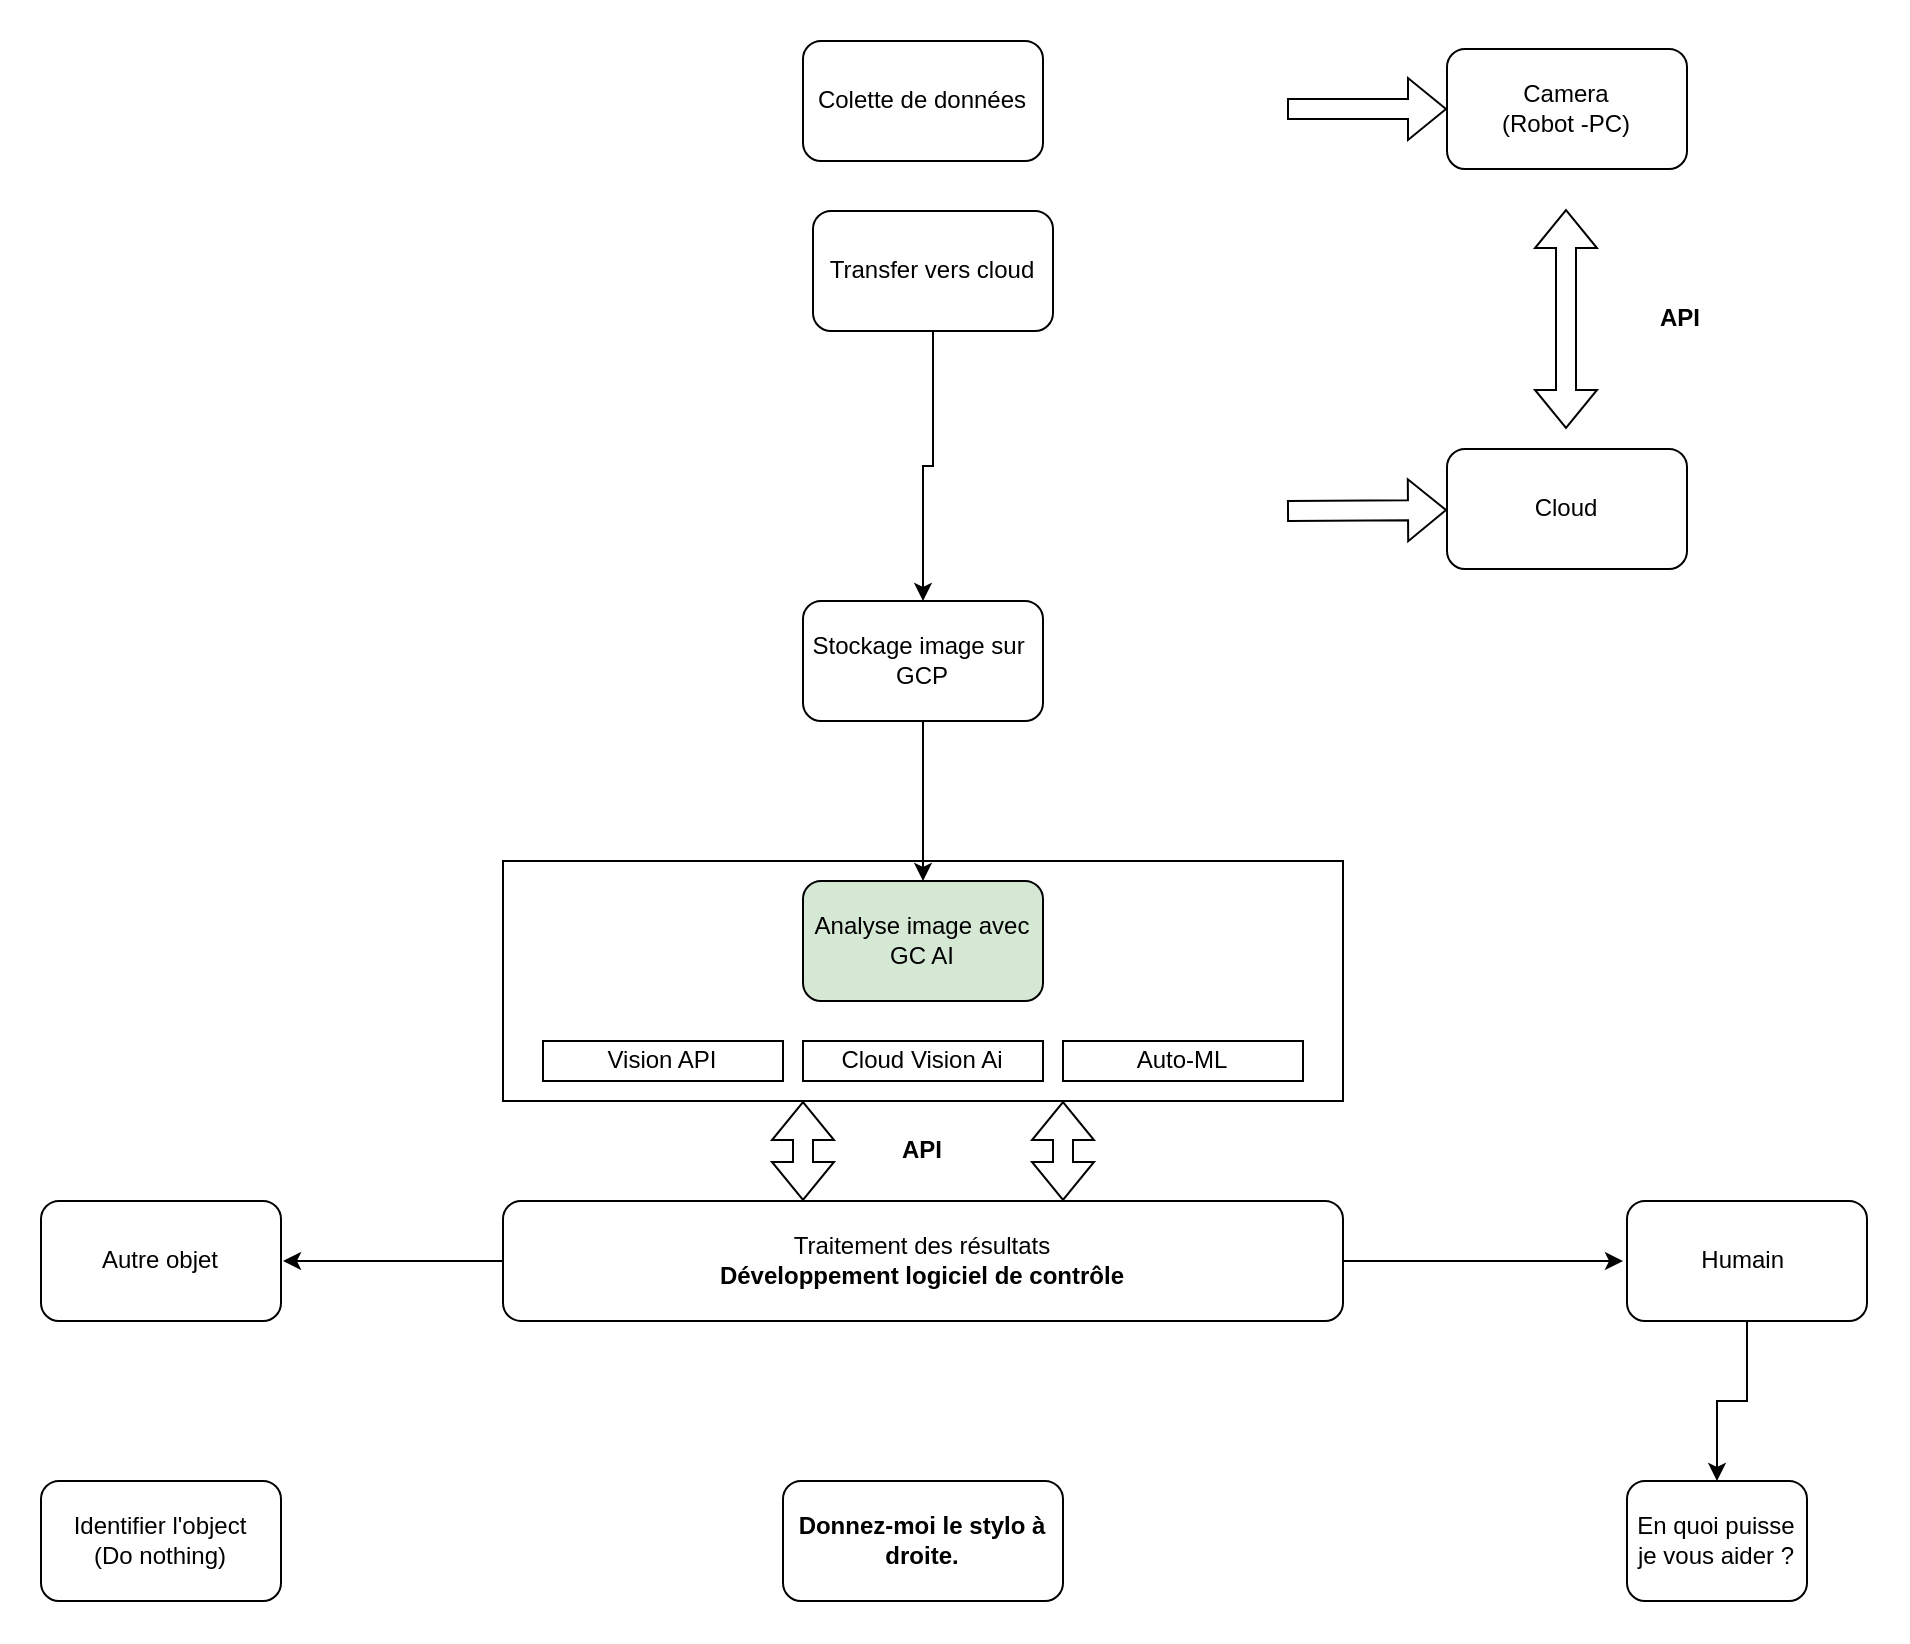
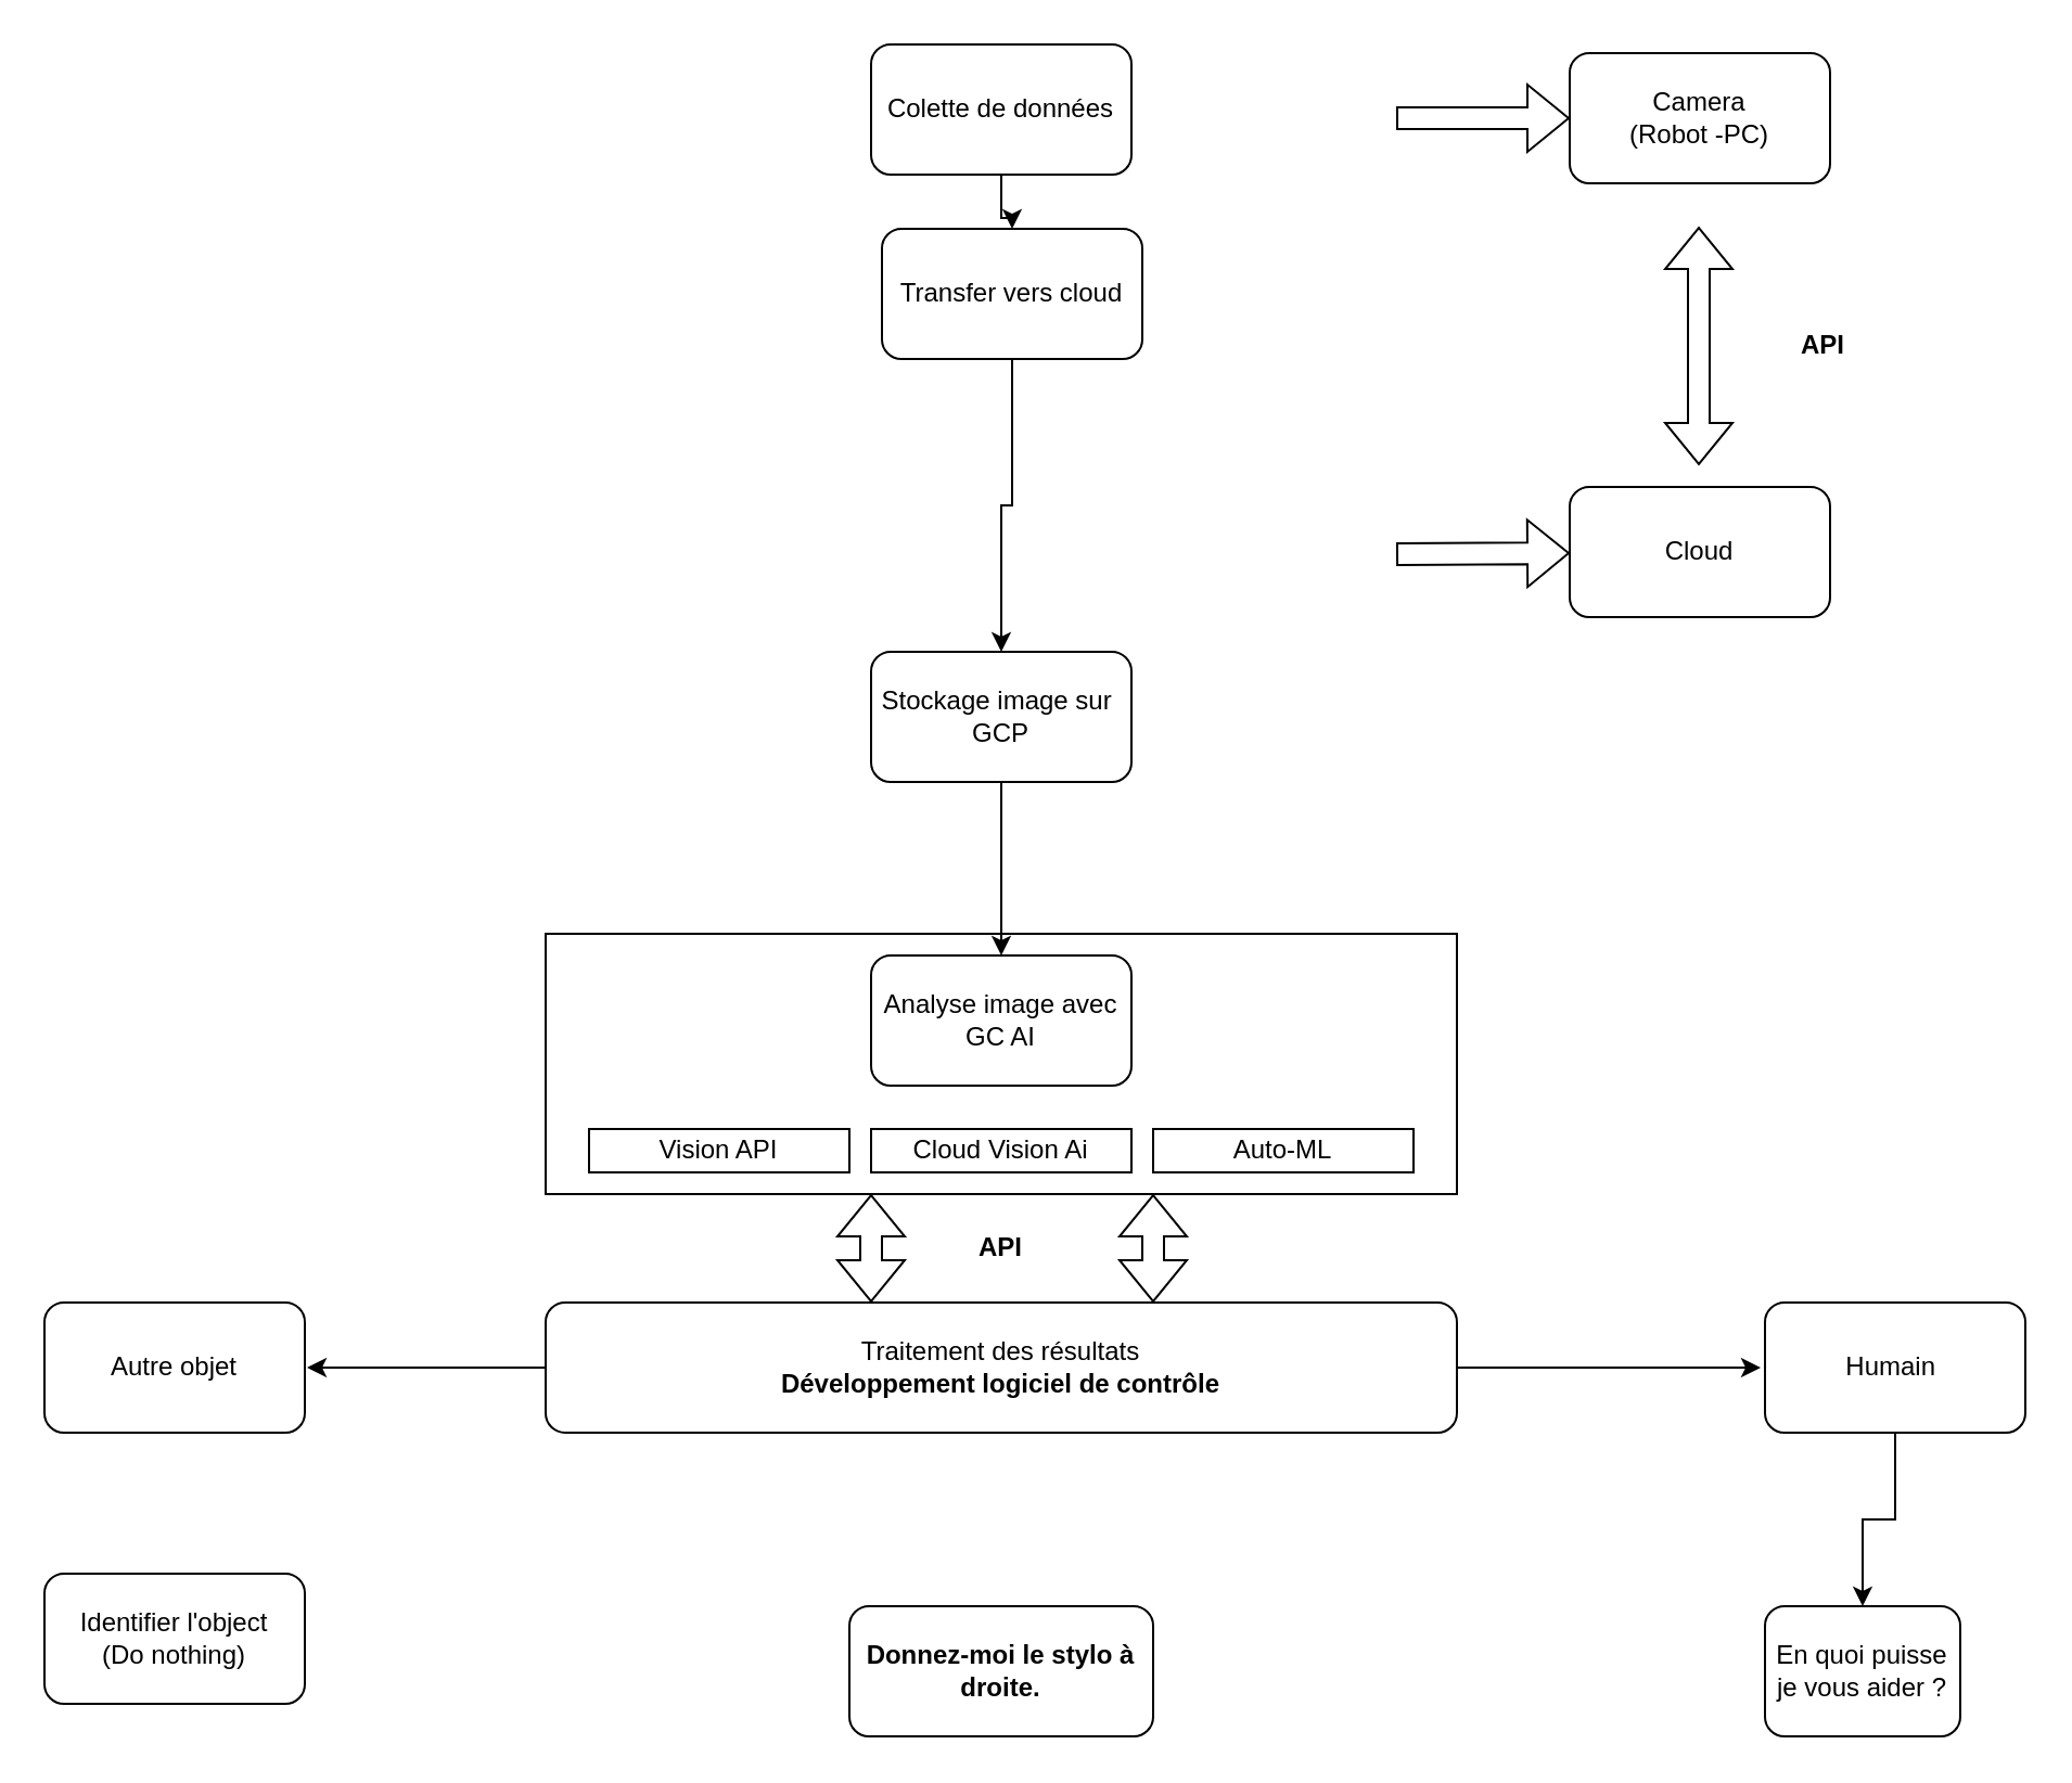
+ <mxCell id="3" value="" style="edgeStyle=orthogonalEdgeStyle;rounded=0;orthogonalLoop=1;jettySize=auto;html=1;" edge="1" parent="1" source="4" target="6"><mxGeometry relative="1" as="geometry" /></mxCell>
- <mxCell id="11" value="Analyse image avec GC AI" style="rounded=1;whiteSpace=wrap;html=1;fillColor=#d5e8d4;" vertex="1" parent="1"><mxGeometry x="401" y="440" width="120" height="60" as="geometry" /></mxCell>
+ <mxCell id="11" value="Analyse image avec GC AI" style="rounded=1;whiteSpace=wrap;html=1;" vertex="1" parent="1"><mxGeometry x="401" y="440" width="120" height="60" as="geometry" /></mxCell>
- <mxCell id="21" value="Identifier l'object&lt;br&gt;(Do nothing)" style="whiteSpace=wrap;html=1;rounded=1;" vertex="1" parent="1"><mxGeometry x="20" y="740" width="120" height="60" as="geometry" /></mxCell>
+ <mxCell id="21" value="Identifier l'object&lt;br&gt;(Do nothing)" style="whiteSpace=wrap;html=1;rounded=1;" vertex="1" parent="1"><mxGeometry x="20" y="725" width="120" height="60" as="geometry" /></mxCell>
